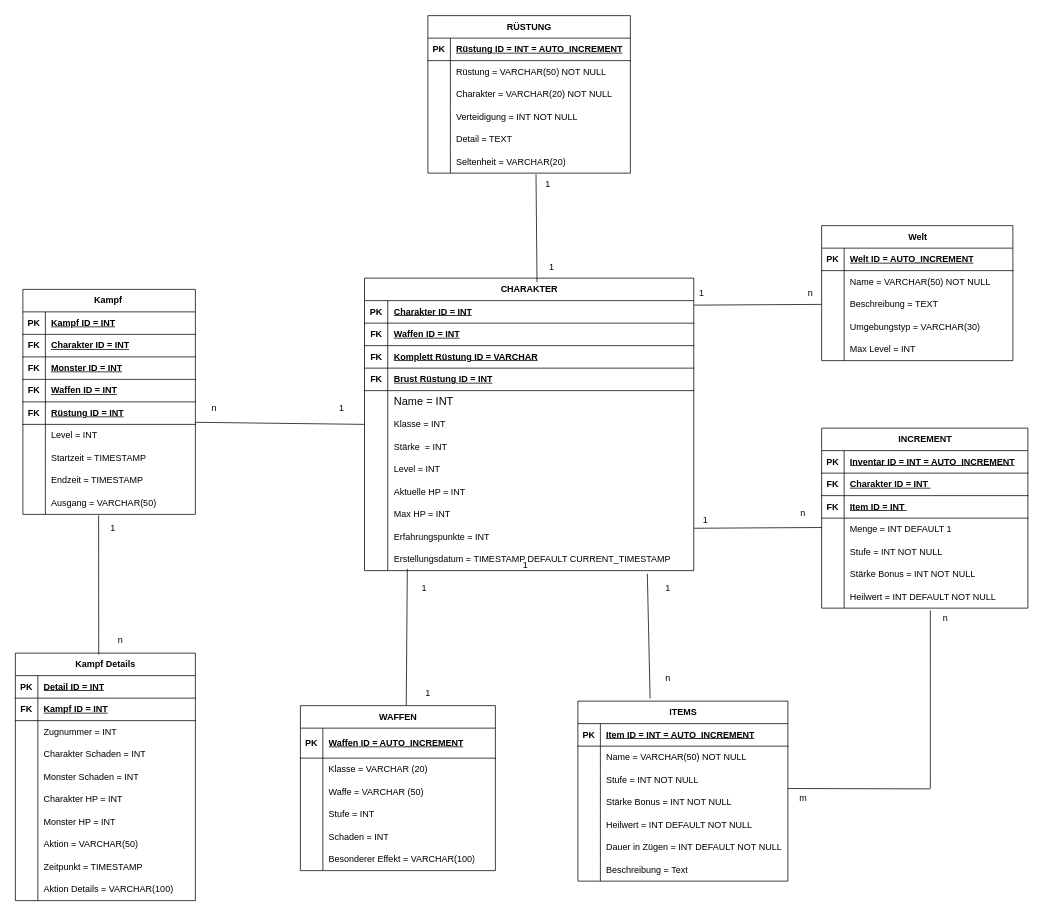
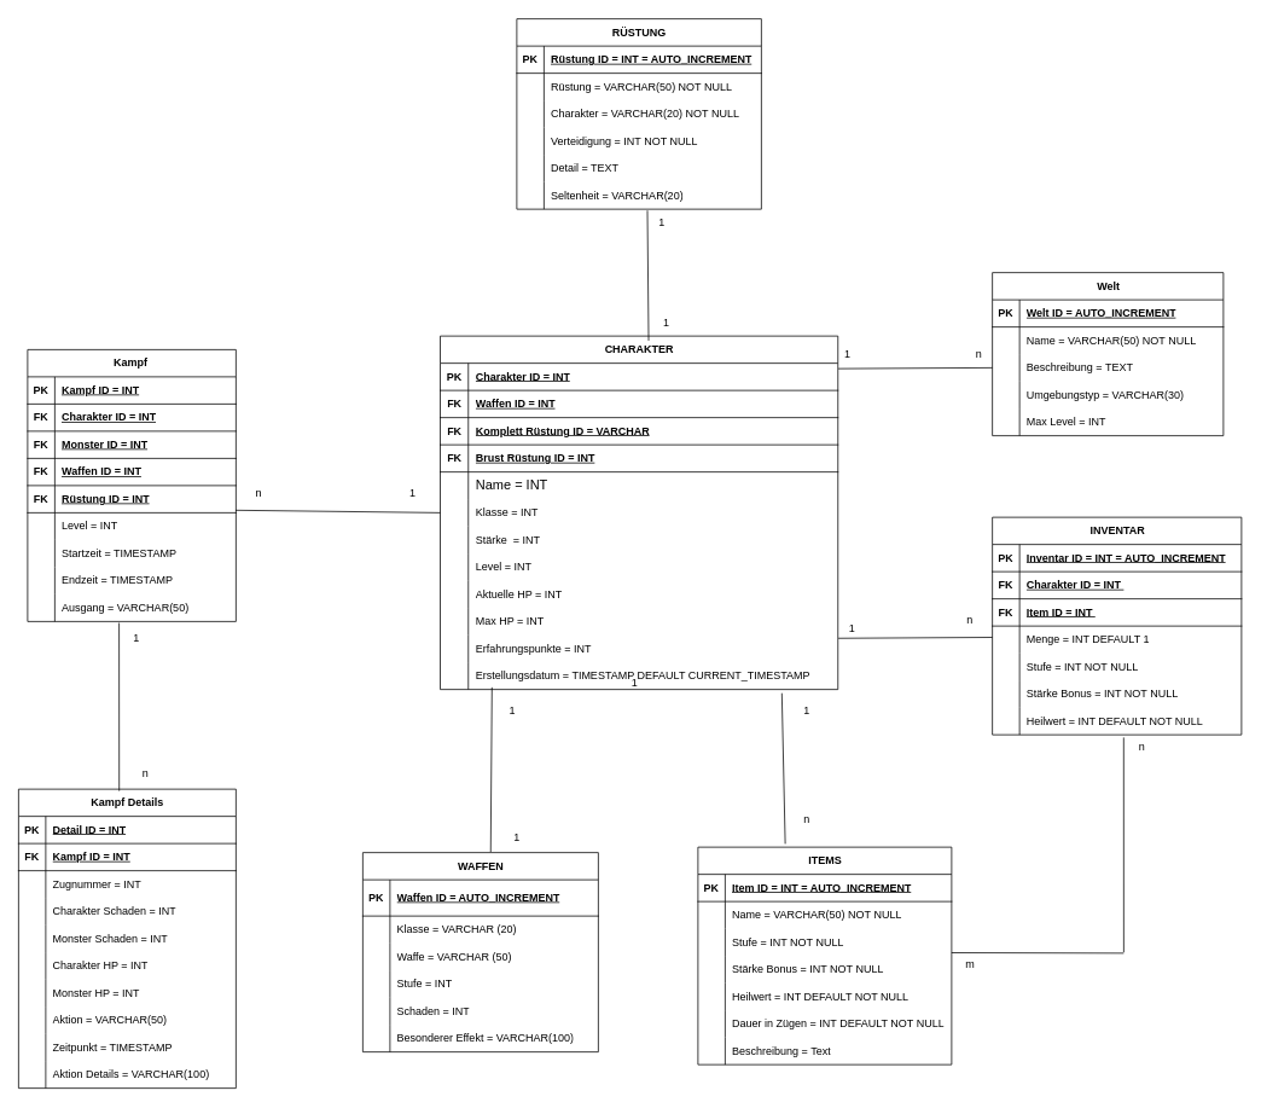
- <mxCell id="194" value="INCREMENT" style="shape=table;startSize=30;container=1;collapsible=1;childLayout=tableLayout;fixedRows=1;rowLines=0;fontStyle=1;align=center;resizeLast=1;html=1;strokeColor=default;verticalAlign=middle;fontFamily=Helvetica;fontSize=12;fontColor=default;fillColor=none;" vertex="1" parent="1"><mxGeometry x="1095" y="570" width="275" height="240" as="geometry" /></mxCell>
+ <mxCell id="194" value="INVENTAR" style="shape=table;startSize=30;container=1;collapsible=1;childLayout=tableLayout;fixedRows=1;rowLines=0;fontStyle=1;align=center;resizeLast=1;html=1;strokeColor=default;verticalAlign=middle;fontFamily=Helvetica;fontSize=12;fontColor=default;fillColor=none;" vertex="1" parent="1"><mxGeometry x="1095" y="570" width="275" height="240" as="geometry" /></mxCell>
